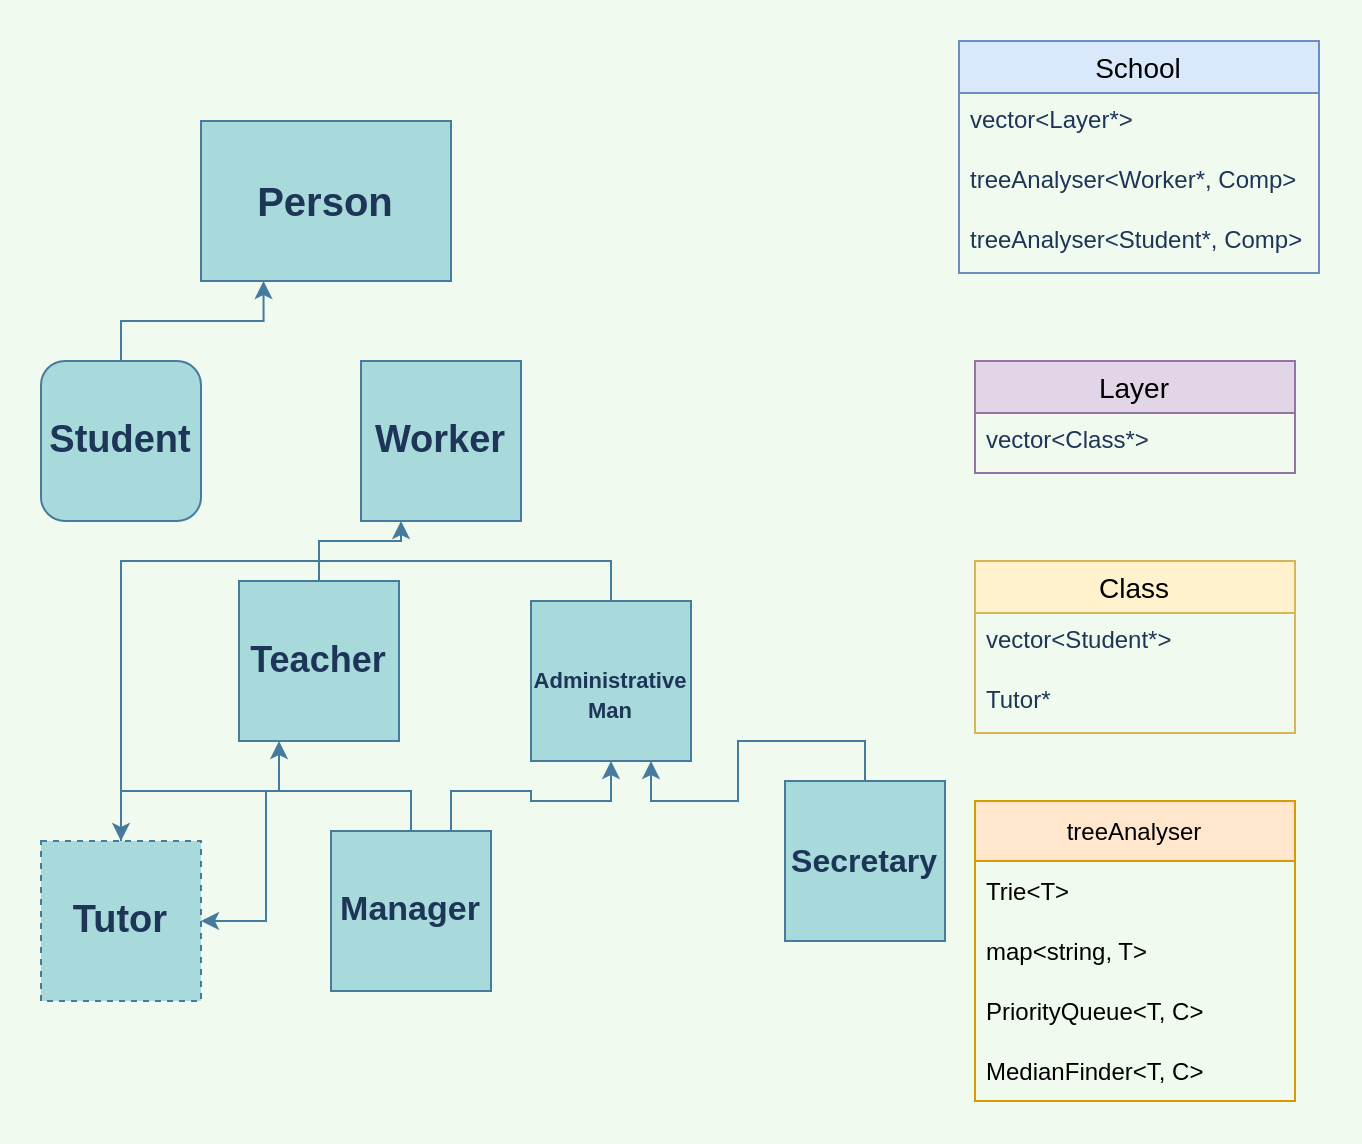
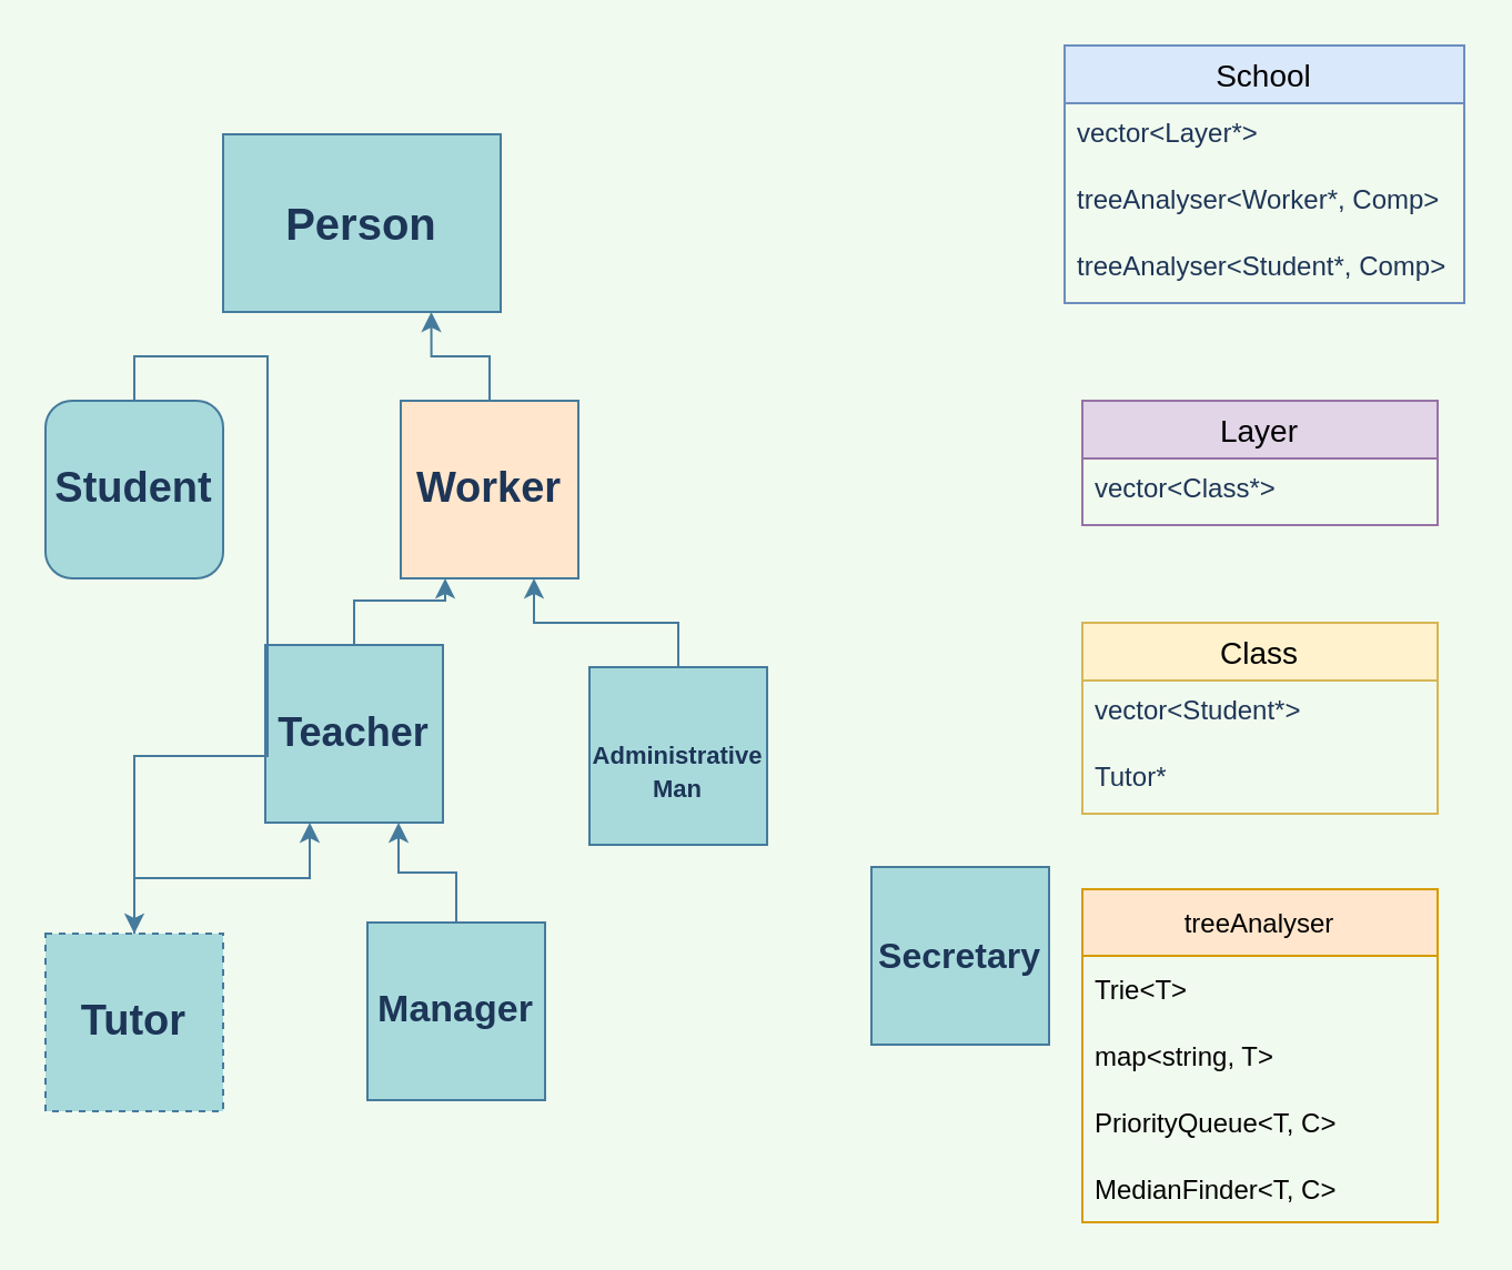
- <mxCell id="15" style="edgeStyle=orthogonalEdgeStyle;rounded=0;orthogonalLoop=1;jettySize=auto;html=1;exitX=0.5;exitY=0;exitDx=0;exitDy=0;entryX=0.25;entryY=1;entryDx=0;entryDy=0;fontSize=16;labelBackgroundColor=#F1FAEE;strokeColor=#457B9D;fontColor=#1D3557;" parent="1" source="16" target="17" edge="1"><mxGeometry relative="1" as="geometry" /></mxCell>
+ <mxCell id="15" style="edgeStyle=orthogonalEdgeStyle;rounded=0;orthogonalLoop=1;jettySize=auto;html=1;exitX=0.5;exitY=0;exitDx=0;exitDy=0;fontSize=16;labelBackgroundColor=#F1FAEE;strokeColor=#457B9D;fontColor=#1D3557;" parent="1" source="16" target="3" edge="1"><mxGeometry relative="1" as="geometry" /></mxCell>
+ <mxCell id="13" style="edgeStyle=orthogonalEdgeStyle;rounded=0;orthogonalLoop=1;jettySize=auto;html=1;exitX=0.5;exitY=0;exitDx=0;exitDy=0;entryX=0.75;entryY=1;entryDx=0;entryDy=0;fontSize=16;labelBackgroundColor=#F1FAEE;strokeColor=#457B9D;fontColor=#1D3557;" parent="1" source="14" target="17" edge="1"><mxGeometry relative="1" as="geometry" /></mxCell>
- <mxCell id="14" value="&lt;font face=&quot;helvetica&quot;&gt;&lt;span style=&quot;font-size: 19px&quot;&gt;&lt;b&gt;Worker&lt;br&gt;&lt;/b&gt;&lt;/span&gt;&lt;/font&gt;" style="whiteSpace=wrap;html=1;aspect=fixed;fillColor=#A8DADC;strokeColor=#457B9D;fontColor=#1D3557;" parent="1" vertex="1"><mxGeometry x="180" y="180" width="80" height="80" as="geometry" /></mxCell>
+ <mxCell id="14" value="&lt;font face=&quot;helvetica&quot;&gt;&lt;span style=&quot;font-size: 19px&quot;&gt;&lt;b&gt;Worker&lt;br&gt;&lt;/b&gt;&lt;/span&gt;&lt;/font&gt;" style="whiteSpace=wrap;html=1;aspect=fixed;fillColor=#ffe6cc;strokeColor=#457B9D;fontColor=#1D3557;" parent="1" vertex="1"><mxGeometry x="180" y="180" width="80" height="80" as="geometry" /></mxCell>
- <mxCell id="7" style="edgeStyle=orthogonalEdgeStyle;rounded=0;orthogonalLoop=1;jettySize=auto;html=1;exitX=0.5;exitY=0;exitDx=0;exitDy=0;fontSize=16;labelBackgroundColor=#F1FAEE;strokeColor=#457B9D;fontColor=#1D3557;" parent="1" source="8" target="3" edge="1"><mxGeometry relative="1" as="geometry" /></mxCell>
+ <mxCell id="7" style="edgeStyle=orthogonalEdgeStyle;rounded=0;orthogonalLoop=1;jettySize=auto;html=1;exitX=0.5;exitY=0;exitDx=0;exitDy=0;entryX=0.75;entryY=1;entryDx=0;entryDy=0;fontSize=16;labelBackgroundColor=#F1FAEE;strokeColor=#457B9D;fontColor=#1D3557;" parent="1" source="8" target="14" edge="1"><mxGeometry relative="1" as="geometry" /></mxCell>
- <mxCell id="11" style="edgeStyle=orthogonalEdgeStyle;rounded=0;orthogonalLoop=1;jettySize=auto;html=1;exitX=0.5;exitY=0;exitDx=0;exitDy=0;entryX=0.75;entryY=1;entryDx=0;entryDy=0;fontSize=16;labelBackgroundColor=#F1FAEE;strokeColor=#457B9D;fontColor=#1D3557;" parent="1" source="12" target="8" edge="1"><mxGeometry relative="1" as="geometry" /></mxCell>
- <mxCell id="5" style="edgeStyle=orthogonalEdgeStyle;rounded=0;orthogonalLoop=1;jettySize=auto;html=1;exitX=0.75;exitY=0;exitDx=0;exitDy=0;entryX=0.5;entryY=1;entryDx=0;entryDy=0;fontSize=16;labelBackgroundColor=#F1FAEE;strokeColor=#457B9D;fontColor=#1D3557;" parent="1" source="6" target="8" edge="1"><mxGeometry relative="1" as="geometry" /></mxCell>
- <mxCell id="4" style="edgeStyle=orthogonalEdgeStyle;rounded=0;orthogonalLoop=1;jettySize=auto;html=1;exitX=0.5;exitY=0;exitDx=0;exitDy=0;fontSize=16;labelBackgroundColor=#F1FAEE;strokeColor=#457B9D;fontColor=#1D3557;" parent="1" source="6" target="3" edge="1"><mxGeometry relative="1" as="geometry" /></mxCell>
+ <mxCell id="4" style="edgeStyle=orthogonalEdgeStyle;rounded=0;orthogonalLoop=1;jettySize=auto;html=1;exitX=0.5;exitY=0;exitDx=0;exitDy=0;entryX=0.75;entryY=1;entryDx=0;entryDy=0;fontSize=16;labelBackgroundColor=#F1FAEE;strokeColor=#457B9D;fontColor=#1D3557;" parent="1" source="6" target="10" edge="1"><mxGeometry relative="1" as="geometry" /></mxCell>
